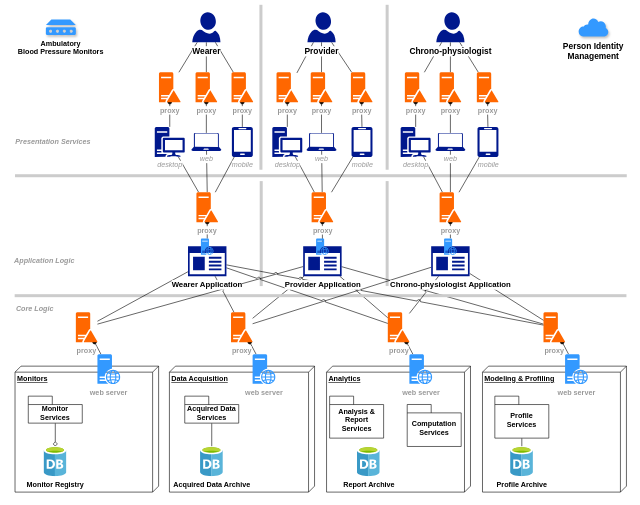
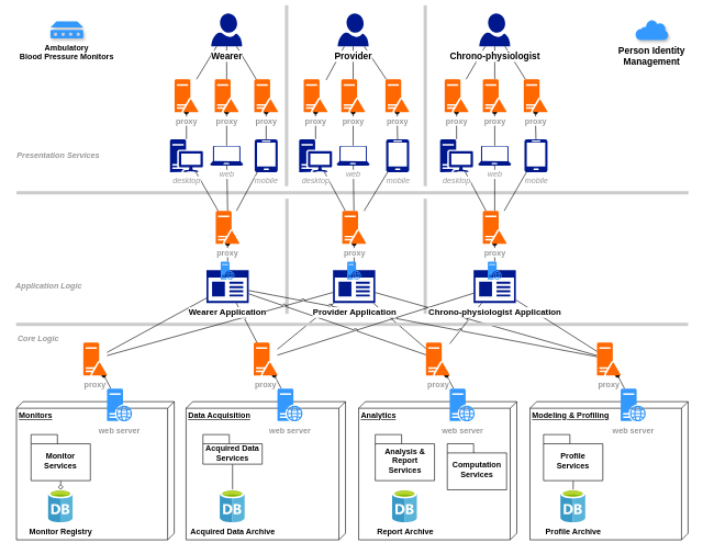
- <mxCell id="12" value="Monitor Services" style="shape=folder;fontStyle=1;spacingTop=10;tabWidth=40;tabHeight=14;tabPosition=left;html=1;whiteSpace=wrap;" parent="1" vertex="1"><mxGeometry x="46.13" y="660" width="90" height="45" as="geometry" /></mxCell>
+ <mxCell id="12" value="Monitor Services" style="shape=folder;fontStyle=1;spacingTop=10;tabWidth=40;tabHeight=14;tabPosition=left;html=1;whiteSpace=wrap;" parent="1" vertex="1"><mxGeometry x="46.13" y="660" width="90" height="70" as="geometry" /></mxCell>
- <mxCell id="20" value="Analysis &amp;amp; Report Services" style="shape=folder;fontStyle=1;spacingTop=10;tabWidth=40;tabHeight=14;tabPosition=left;html=1;whiteSpace=wrap;" parent="1" vertex="1"><mxGeometry x="548.56" y="660" width="90" height="70" as="geometry" /></mxCell>
+ <mxCell id="20" value="Analysis &amp;amp; Report Services" style="shape=folder;fontStyle=1;spacingTop=10;tabWidth=40;tabHeight=14;tabPosition=left;html=1;whiteSpace=wrap;" parent="1" vertex="1"><mxGeometry x="568.56" y="660" width="90" height="70" as="geometry" /></mxCell>
